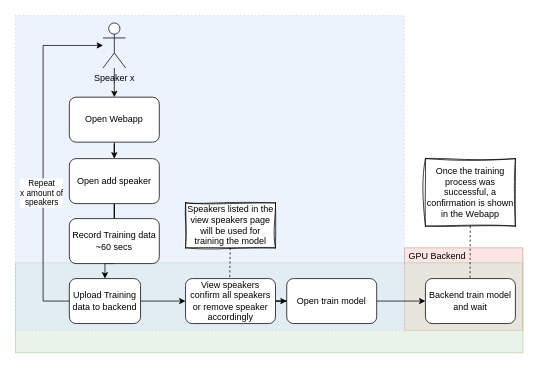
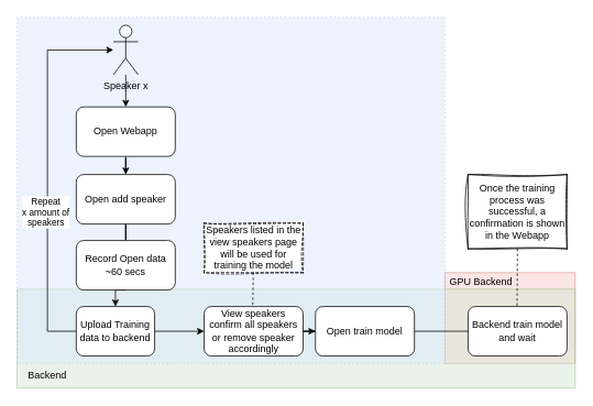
- <mxCell id="19" value="Speakers listed in the view speakers page will be used for training the model" style="rounded=0;whiteSpace=wrap;html=1;sketch=1;curveFitting=1;jiggle=2;" vertex="1" parent="1"><mxGeometry x="247" y="270" width="120" height="60" as="geometry" /></mxCell>
+ <mxCell id="19" value="Speakers listed in the view speakers page will be used for training the model" style="rounded=0;whiteSpace=wrap;html=1;sketch=1;curveFitting=1;jiggle=2;dashed=1;" vertex="1" parent="1"><mxGeometry x="247" y="270" width="120" height="60" as="geometry" /></mxCell>
- <mxCell id="12" value="Record Training data&lt;br&gt;~60 secs" style="rounded=1;whiteSpace=wrap;html=1;" vertex="1" parent="1"><mxGeometry x="92" y="291" width="120" height="60" as="geometry" /></mxCell>
+ <mxCell id="12" value="Record Open data&lt;br&gt;~60 secs" style="rounded=1;whiteSpace=wrap;html=1;" vertex="1" parent="1"><mxGeometry x="92" y="291" width="120" height="60" as="geometry" /></mxCell>
- <mxCell id="21" value="" style="edgeStyle=orthogonalEdgeStyle;rounded=0;orthogonalLoop=1;jettySize=auto;html=1;" edge="1" parent="1" source="22" target="23"><mxGeometry relative="1" as="geometry" /></mxCell>
+ <mxCell id="21" value="" style="edgeStyle=orthogonalEdgeStyle;rounded=0;orthogonalLoop=1;jettySize=auto;html=1;endArrow=none;" edge="1" parent="1" source="22" target="23"><mxGeometry relative="1" as="geometry" /></mxCell>
+ <mxCell id="26" value="Backend" style="text;strokeColor=none;align=center;fillColor=none;html=1;verticalAlign=middle;whiteSpace=wrap;rounded=0;" vertex="1" parent="1"><mxGeometry x="27" y="440" width="60" height="30" as="geometry" /></mxCell>
